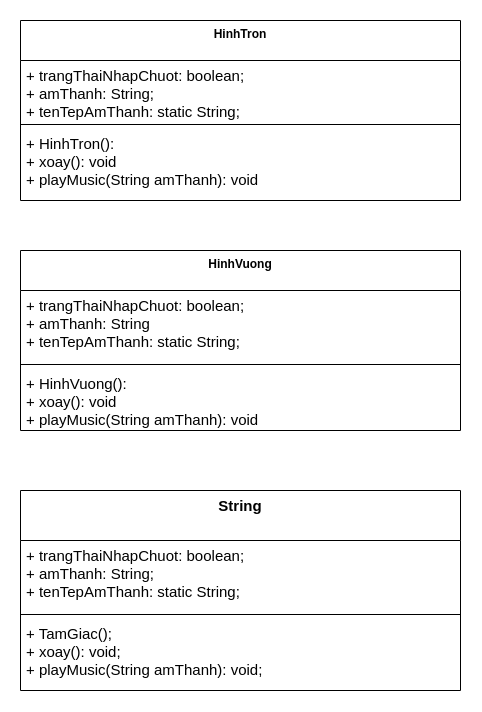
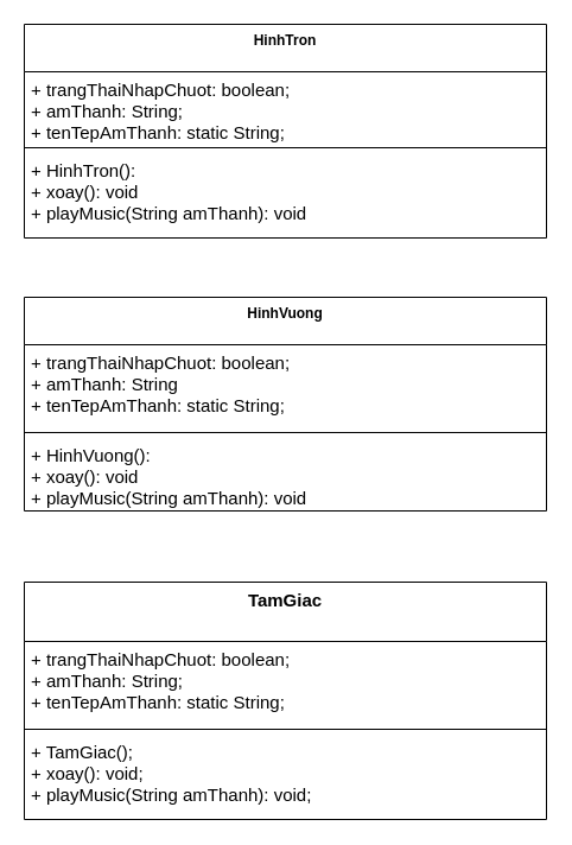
- <mxCell id="10" value="String" style="swimlane;fontStyle=1;align=center;verticalAlign=top;childLayout=stackLayout;horizontal=1;startSize=50;horizontalStack=0;resizeParent=1;resizeParentMax=0;resizeLast=0;collapsible=1;marginBottom=0;fontSize=15;" vertex="1" parent="1"><mxGeometry x="20" y="490" width="440" height="200" as="geometry" /></mxCell>
+ <mxCell id="10" value="TamGiac" style="swimlane;fontStyle=1;align=center;verticalAlign=top;childLayout=stackLayout;horizontal=1;startSize=50;horizontalStack=0;resizeParent=1;resizeParentMax=0;resizeLast=0;collapsible=1;marginBottom=0;fontSize=15;" vertex="1" parent="1"><mxGeometry x="20" y="490" width="440" height="200" as="geometry" /></mxCell>
